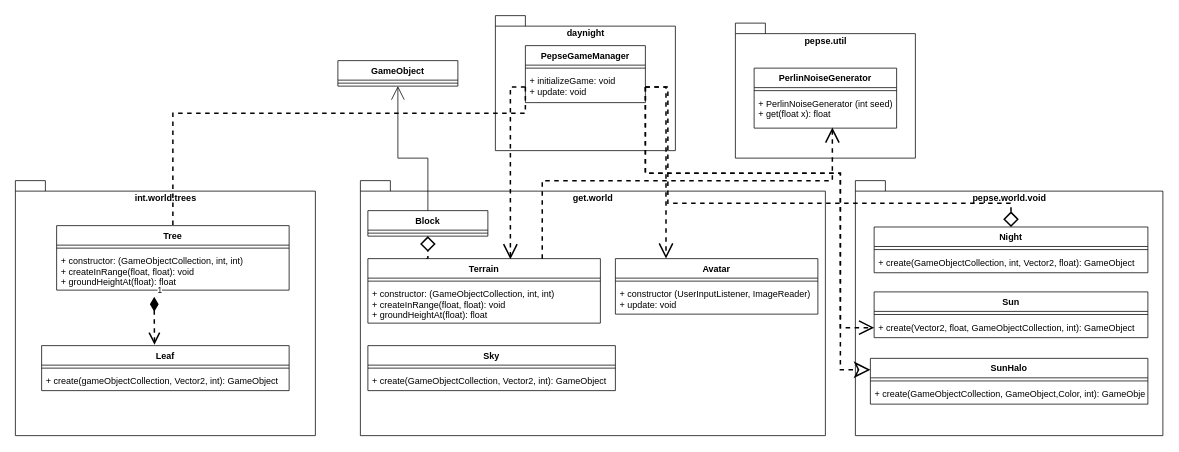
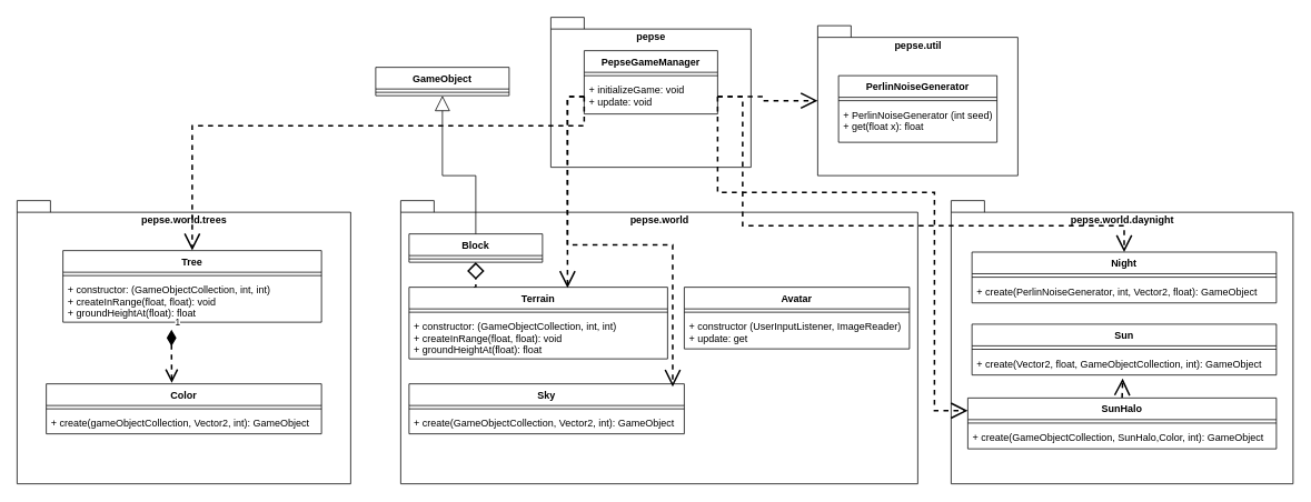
- <mxCell id="8" value="daynight" style="shape=folder;fontStyle=1;spacingTop=10;tabWidth=40;tabHeight=14;tabPosition=left;html=1;verticalAlign=top;" vertex="1" parent="7"><mxGeometry width="240" height="180" as="geometry" /></mxCell>
+ <mxCell id="8" value="pepse" style="shape=folder;fontStyle=1;spacingTop=10;tabWidth=40;tabHeight=14;tabPosition=left;html=1;verticalAlign=top;" vertex="1" parent="7"><mxGeometry width="240" height="180" as="geometry" /></mxCell>
- <mxCell id="47" style="edgeStyle=orthogonalEdgeStyle;rounded=0;orthogonalLoop=1;jettySize=auto;html=1;exitX=0.5;exitY=0;exitDx=0;exitDy=0;endArrow=open;endFill=0;endSize=16;" edge="1" parent="1" source="16" target="12"><mxGeometry relative="1" as="geometry"><Array as="points"><mxPoint x="570" y="210" /><mxPoint x="530" y="210" /></Array></mxGeometry></mxCell>
+ <mxCell id="47" style="edgeStyle=orthogonalEdgeStyle;rounded=0;orthogonalLoop=1;jettySize=auto;html=1;exitX=0.5;exitY=0;exitDx=0;exitDy=0;endArrow=block;endFill=0;endSize=16;" edge="1" parent="1" source="16" target="12"><mxGeometry relative="1" as="geometry"><Array as="points"><mxPoint x="570" y="210" /><mxPoint x="530" y="210" /></Array></mxGeometry></mxCell>
- <mxCell id="48" style="edgeStyle=orthogonalEdgeStyle;rounded=0;orthogonalLoop=1;jettySize=auto;html=1;exitX=0.75;exitY=0;exitDx=0;exitDy=0;entryX=0.549;entryY=0.981;entryDx=0;entryDy=0;entryPerimeter=0;endArrow=open;endFill=0;endSize=16;dashed=1;strokeWidth=2;" edge="1" parent="1" source="22" target="6"><mxGeometry relative="1" as="geometry"><Array as="points"><mxPoint x="723" y="240" /><mxPoint x="1109" y="240" /></Array></mxGeometry></mxCell>
- <mxCell id="40" value="int.world.trees" style="shape=folder;fontStyle=1;spacingTop=10;tabWidth=40;tabHeight=14;tabPosition=left;html=1;verticalAlign=top;" vertex="1" parent="1"><mxGeometry x="20" y="240" width="400" height="340" as="geometry" /></mxCell>
+ <mxCell id="40" value="pepse.world.trees" style="shape=folder;fontStyle=1;spacingTop=10;tabWidth=40;tabHeight=14;tabPosition=left;html=1;verticalAlign=top;" vertex="1" parent="1"><mxGeometry x="20" y="240" width="400" height="340" as="geometry" /></mxCell>
- <mxCell id="15" value="get.world" style="shape=folder;fontStyle=1;spacingTop=10;tabWidth=40;tabHeight=14;tabPosition=left;html=1;verticalAlign=top;" vertex="1" parent="14"><mxGeometry width="620" height="340" as="geometry" /></mxCell>
+ <mxCell id="15" value="pepse.world" style="shape=folder;fontStyle=1;spacingTop=10;tabWidth=40;tabHeight=14;tabPosition=left;html=1;verticalAlign=top;" vertex="1" parent="14"><mxGeometry width="620" height="340" as="geometry" /></mxCell>
- <mxCell id="29" value="pepse.world.void" style="shape=folder;fontStyle=1;spacingTop=10;tabWidth=40;tabHeight=14;tabPosition=left;html=1;verticalAlign=top;" vertex="1" parent="28"><mxGeometry width="410" height="340" as="geometry" /></mxCell>
+ <mxCell id="29" value="pepse.world.daynight" style="shape=folder;fontStyle=1;spacingTop=10;tabWidth=40;tabHeight=14;tabPosition=left;html=1;verticalAlign=top;" vertex="1" parent="28"><mxGeometry width="410" height="340" as="geometry" /></mxCell>
- <mxCell id="53" style="edgeStyle=orthogonalEdgeStyle;rounded=0;orthogonalLoop=1;jettySize=auto;html=1;exitX=1;exitY=0.5;exitDx=0;exitDy=0;entryX=0.5;entryY=0;entryDx=0;entryDy=0;dashed=1;endArrow=diamond;endFill=0;endSize=16;strokeWidth=2;" edge="1" parent="1" source="11" target="30"><mxGeometry relative="1" as="geometry"><Array as="points"><mxPoint x="890" y="115" /><mxPoint x="890" y="270" /><mxPoint x="1348" y="270" /></Array></mxGeometry></mxCell>
+ <mxCell id="53" style="edgeStyle=orthogonalEdgeStyle;rounded=0;orthogonalLoop=1;jettySize=auto;html=1;exitX=1;exitY=0.5;exitDx=0;exitDy=0;entryX=0.5;entryY=0;entryDx=0;entryDy=0;dashed=1;endArrow=open;endFill=0;endSize=16;strokeWidth=2;" edge="1" parent="1" source="11" target="30"><mxGeometry relative="1" as="geometry"><Array as="points"><mxPoint x="890" y="115" /><mxPoint x="890" y="270" /><mxPoint x="1348" y="270" /></Array></mxGeometry></mxCell>
- <mxCell id="52" style="edgeStyle=orthogonalEdgeStyle;rounded=0;orthogonalLoop=1;jettySize=auto;html=1;exitX=0;exitY=0.5;exitDx=0;exitDy=0;dashed=1;endArrow=none;endFill=0;endSize=16;strokeWidth=2;" edge="1" parent="1" source="11" target="41"><mxGeometry relative="1" as="geometry"><Array as="points"><mxPoint x="700" y="150" /><mxPoint x="230" y="150" /></Array></mxGeometry></mxCell>
+ <mxCell id="52" style="edgeStyle=orthogonalEdgeStyle;rounded=0;orthogonalLoop=1;jettySize=auto;html=1;exitX=0;exitY=0.5;exitDx=0;exitDy=0;dashed=1;endArrow=open;endFill=0;endSize=16;strokeWidth=2;" edge="1" parent="1" source="11" target="41"><mxGeometry relative="1" as="geometry"><Array as="points"><mxPoint x="700" y="150" /><mxPoint x="230" y="150" /></Array></mxGeometry></mxCell>
- <mxCell id="49" style="edgeStyle=orthogonalEdgeStyle;rounded=0;orthogonalLoop=1;jettySize=auto;html=1;exitX=1;exitY=0.5;exitDx=0;exitDy=0;entryX=0.25;entryY=0;entryDx=0;entryDy=0;dashed=1;endArrow=open;endFill=0;endSize=16;strokeWidth=2;" edge="1" parent="1" source="11" target="18"><mxGeometry relative="1" as="geometry" /></mxCell>
+ <mxCell id="49" style="edgeStyle=orthogonalEdgeStyle;rounded=0;orthogonalLoop=1;jettySize=auto;html=1;exitX=1;exitY=0.5;exitDx=0;exitDy=0;dashed=1;endArrow=open;endFill=0;endSize=16;strokeWidth=2;" edge="1" parent="1" source="11" target="3"><mxGeometry relative="1" as="geometry" /></mxCell>
+ <mxCell id="51" style="edgeStyle=orthogonalEdgeStyle;rounded=0;orthogonalLoop=1;jettySize=auto;html=1;exitX=0;exitY=0.5;exitDx=0;exitDy=0;dashed=1;endArrow=open;endFill=0;endSize=16;strokeWidth=2;entryX=0.958;entryY=0.056;entryDx=0;entryDy=0;entryPerimeter=0;" edge="1" parent="1" source="11" target="25"><mxGeometry relative="1" as="geometry"><mxPoint x="830" y="490" as="targetPoint" /><Array as="points"><mxPoint x="680" y="115" /><mxPoint x="680" y="293" /><mxPoint x="806" y="293" /></Array></mxGeometry></mxCell>
- <mxCell id="32" value="+ create(GameObjectCollection, int, Vector2, float): GameObject&#10;" style="text;strokeColor=none;fillColor=none;align=left;verticalAlign=top;spacingLeft=4;spacingRight=4;overflow=hidden;rotatable=0;points=[[0,0.5],[1,0.5]];portConstraint=eastwest;" vertex="1" parent="30"><mxGeometry y="34.242" width="365" height="26.788" as="geometry" /></mxCell>
+ <mxCell id="32" value="+ create(PerlinNoiseGenerator, int, Vector2, float): GameObject&#10;" style="text;strokeColor=none;fillColor=none;align=left;verticalAlign=top;spacingLeft=4;spacingRight=4;overflow=hidden;rotatable=0;points=[[0,0.5],[1,0.5]];portConstraint=eastwest;" vertex="1" parent="30"><mxGeometry y="34.242" width="365" height="26.788" as="geometry" /></mxCell>
- <mxCell id="20" value="+ constructor (UserInputListener, ImageReader)&#10;+ update: void" style="text;strokeColor=none;fillColor=none;align=left;verticalAlign=top;spacingLeft=4;spacingRight=4;overflow=hidden;rotatable=0;points=[[0,0.5],[1,0.5]];portConstraint=eastwest;" vertex="1" parent="18"><mxGeometry y="34" width="270" height="40" as="geometry" /></mxCell>
+ <mxCell id="20" value="+ constructor (UserInputListener, ImageReader)&#10;+ update: get" style="text;strokeColor=none;fillColor=none;align=left;verticalAlign=top;spacingLeft=4;spacingRight=4;overflow=hidden;rotatable=0;points=[[0,0.5],[1,0.5]];portConstraint=eastwest;" vertex="1" parent="18"><mxGeometry y="34" width="270" height="40" as="geometry" /></mxCell>
- <mxCell id="54" style="edgeStyle=orthogonalEdgeStyle;rounded=0;orthogonalLoop=1;jettySize=auto;html=1;exitX=1;exitY=0.5;exitDx=0;exitDy=0;entryX=0;entryY=0.5;entryDx=0;entryDy=0;dashed=1;endArrow=open;endFill=0;endSize=16;strokeWidth=2;" edge="1" parent="1" source="11" target="35"><mxGeometry relative="1" as="geometry"><Array as="points"><mxPoint x="860" y="230" /><mxPoint x="1120" y="230" /><mxPoint x="1120" y="436" /></Array></mxGeometry></mxCell>
+ <mxCell id="36" style="edgeStyle=orthogonalEdgeStyle;rounded=0;orthogonalLoop=1;jettySize=auto;html=1;exitX=0.5;exitY=0;exitDx=0;exitDy=0;entryX=0.495;entryY=1.155;entryDx=0;entryDy=0;entryPerimeter=0;dashed=1;endArrow=open;endFill=0;endSize=16;strokeWidth=2;" edge="1" parent="28" source="37" target="35"><mxGeometry relative="1" as="geometry" /></mxCell>
- <mxCell id="44" value="Leaf" style="swimlane;fontStyle=1;align=center;verticalAlign=top;childLayout=stackLayout;horizontal=1;startSize=26;horizontalStack=0;resizeParent=1;resizeParentMax=0;resizeLast=0;collapsible=1;marginBottom=0;" vertex="1" parent="1"><mxGeometry x="55" y="460" width="330" height="60" as="geometry" /></mxCell>
+ <mxCell id="44" value="Color" style="swimlane;fontStyle=1;align=center;verticalAlign=top;childLayout=stackLayout;horizontal=1;startSize=26;horizontalStack=0;resizeParent=1;resizeParentMax=0;resizeLast=0;collapsible=1;marginBottom=0;" vertex="1" parent="1"><mxGeometry x="55" y="460" width="330" height="60" as="geometry" /></mxCell>
- <mxCell id="55" style="edgeStyle=orthogonalEdgeStyle;rounded=0;orthogonalLoop=1;jettySize=auto;html=1;exitX=1;exitY=0.5;exitDx=0;exitDy=0;entryX=0;entryY=0.25;entryDx=0;entryDy=0;dashed=1;endArrow=classic;endFill=0;endSize=16;strokeWidth=2;" edge="1" parent="1" source="11" target="37"><mxGeometry relative="1" as="geometry"><Array as="points"><mxPoint x="860" y="230" /><mxPoint x="1120" y="230" /><mxPoint x="1120" y="492" /></Array></mxGeometry></mxCell>
+ <mxCell id="55" style="edgeStyle=orthogonalEdgeStyle;rounded=0;orthogonalLoop=1;jettySize=auto;html=1;exitX=1;exitY=0.5;exitDx=0;exitDy=0;entryX=0;entryY=0.25;entryDx=0;entryDy=0;dashed=1;endArrow=open;endFill=0;endSize=16;strokeWidth=2;" edge="1" parent="1" source="11" target="37"><mxGeometry relative="1" as="geometry"><Array as="points"><mxPoint x="860" y="230" /><mxPoint x="1120" y="230" /><mxPoint x="1120" y="492" /></Array></mxGeometry></mxCell>
- <mxCell id="39" value="+ create(GameObjectCollection, GameObject,Color, int): GameObject" style="text;strokeColor=none;fillColor=none;align=left;verticalAlign=top;spacingLeft=4;spacingRight=4;overflow=hidden;rotatable=0;points=[[0,0.5],[1,0.5]];portConstraint=eastwest;" vertex="1" parent="37"><mxGeometry y="34.242" width="370" height="26.788" as="geometry" /></mxCell>
+ <mxCell id="39" value="+ create(GameObjectCollection, SunHalo,Color, int): GameObject" style="text;strokeColor=none;fillColor=none;align=left;verticalAlign=top;spacingLeft=4;spacingRight=4;overflow=hidden;rotatable=0;points=[[0,0.5],[1,0.5]];portConstraint=eastwest;" vertex="1" parent="37"><mxGeometry y="34.242" width="370" height="26.788" as="geometry" /></mxCell>
